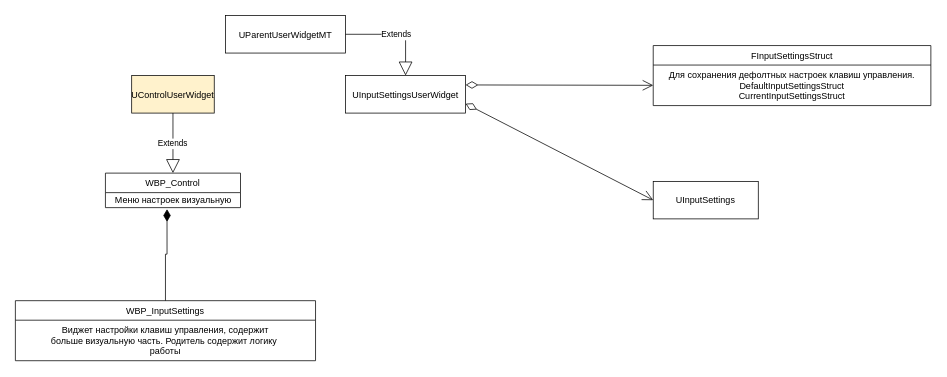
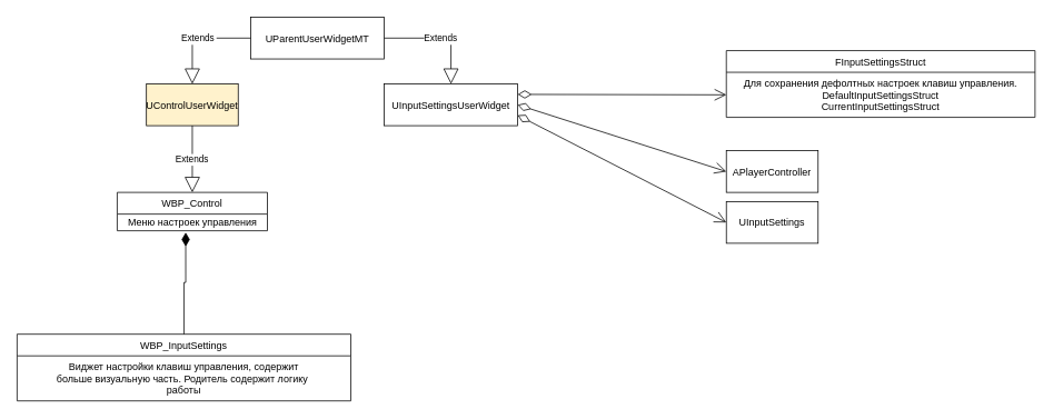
+ <mxCell id="11" value="Extends" style="endArrow=block;endSize=16;endFill=0;exitX=0;exitY=0.5;exitDx=0;exitDy=0;startFill=1;anchorPointDirection=1;fixDash=0;metaEdit=0;entryX=0.5;entryY=0;entryDx=0;entryDy=0;fontStyle=0;rounded=0;edgeStyle=orthogonalEdgeStyle;" edge="1" parent="1" source="10" target="7"><mxGeometry width="160" relative="1" as="geometry"><mxPoint x="200" y="10" as="sourcePoint" /><mxPoint x="200" y="100" as="targetPoint" /></mxGeometry></mxCell>
+ <mxCell id="17" value="" style="endArrow=open;endSize=12;startArrow=diamondThin;startSize=14;startFill=0;align=left;verticalAlign=bottom;entryX=0;entryY=0.5;entryDx=0;entryDy=0;fontStyle=0;rounded=0;exitX=1;exitY=0.5;exitDx=0;exitDy=0;" edge="1" parent="1" source="9" target="16"><mxGeometry relative="1" as="geometry"><mxPoint x="700" y="290" as="sourcePoint" /><mxPoint x="700" y="220" as="targetPoint" /></mxGeometry></mxCell>
+ <mxCell id="16" value="APlayerController" style="fontStyle=0" vertex="1" parent="1"><mxGeometry x="870" y="180" width="110" height="50" as="geometry" /></mxCell>
- <mxCell id="3" value="Меню настроек визуальную&lt;br&gt;" style="text;html=1;align=center;verticalAlign=middle;resizable=0;points=[];autosize=1;strokeColor=none;fillColor=none;" parent="2" vertex="1"><mxGeometry y="26" width="180" height="20" as="geometry" /></mxCell>
+ <mxCell id="3" value="Меню настроек управления&lt;br&gt;" style="text;html=1;align=center;verticalAlign=middle;resizable=0;points=[];autosize=1;strokeColor=none;fillColor=none;" parent="2" vertex="1"><mxGeometry y="26" width="180" height="20" as="geometry" /></mxCell>
- <mxCell id="18" value="UInputSettings" style="fontStyle=0" vertex="1" parent="1"><mxGeometry x="870" y="241" width="140" height="50" as="geometry" /></mxCell>
+ <mxCell id="18" value="UInputSettings" style="fontStyle=0" vertex="1" parent="1"><mxGeometry x="870" y="241" width="110" height="50" as="geometry" /></mxCell>
